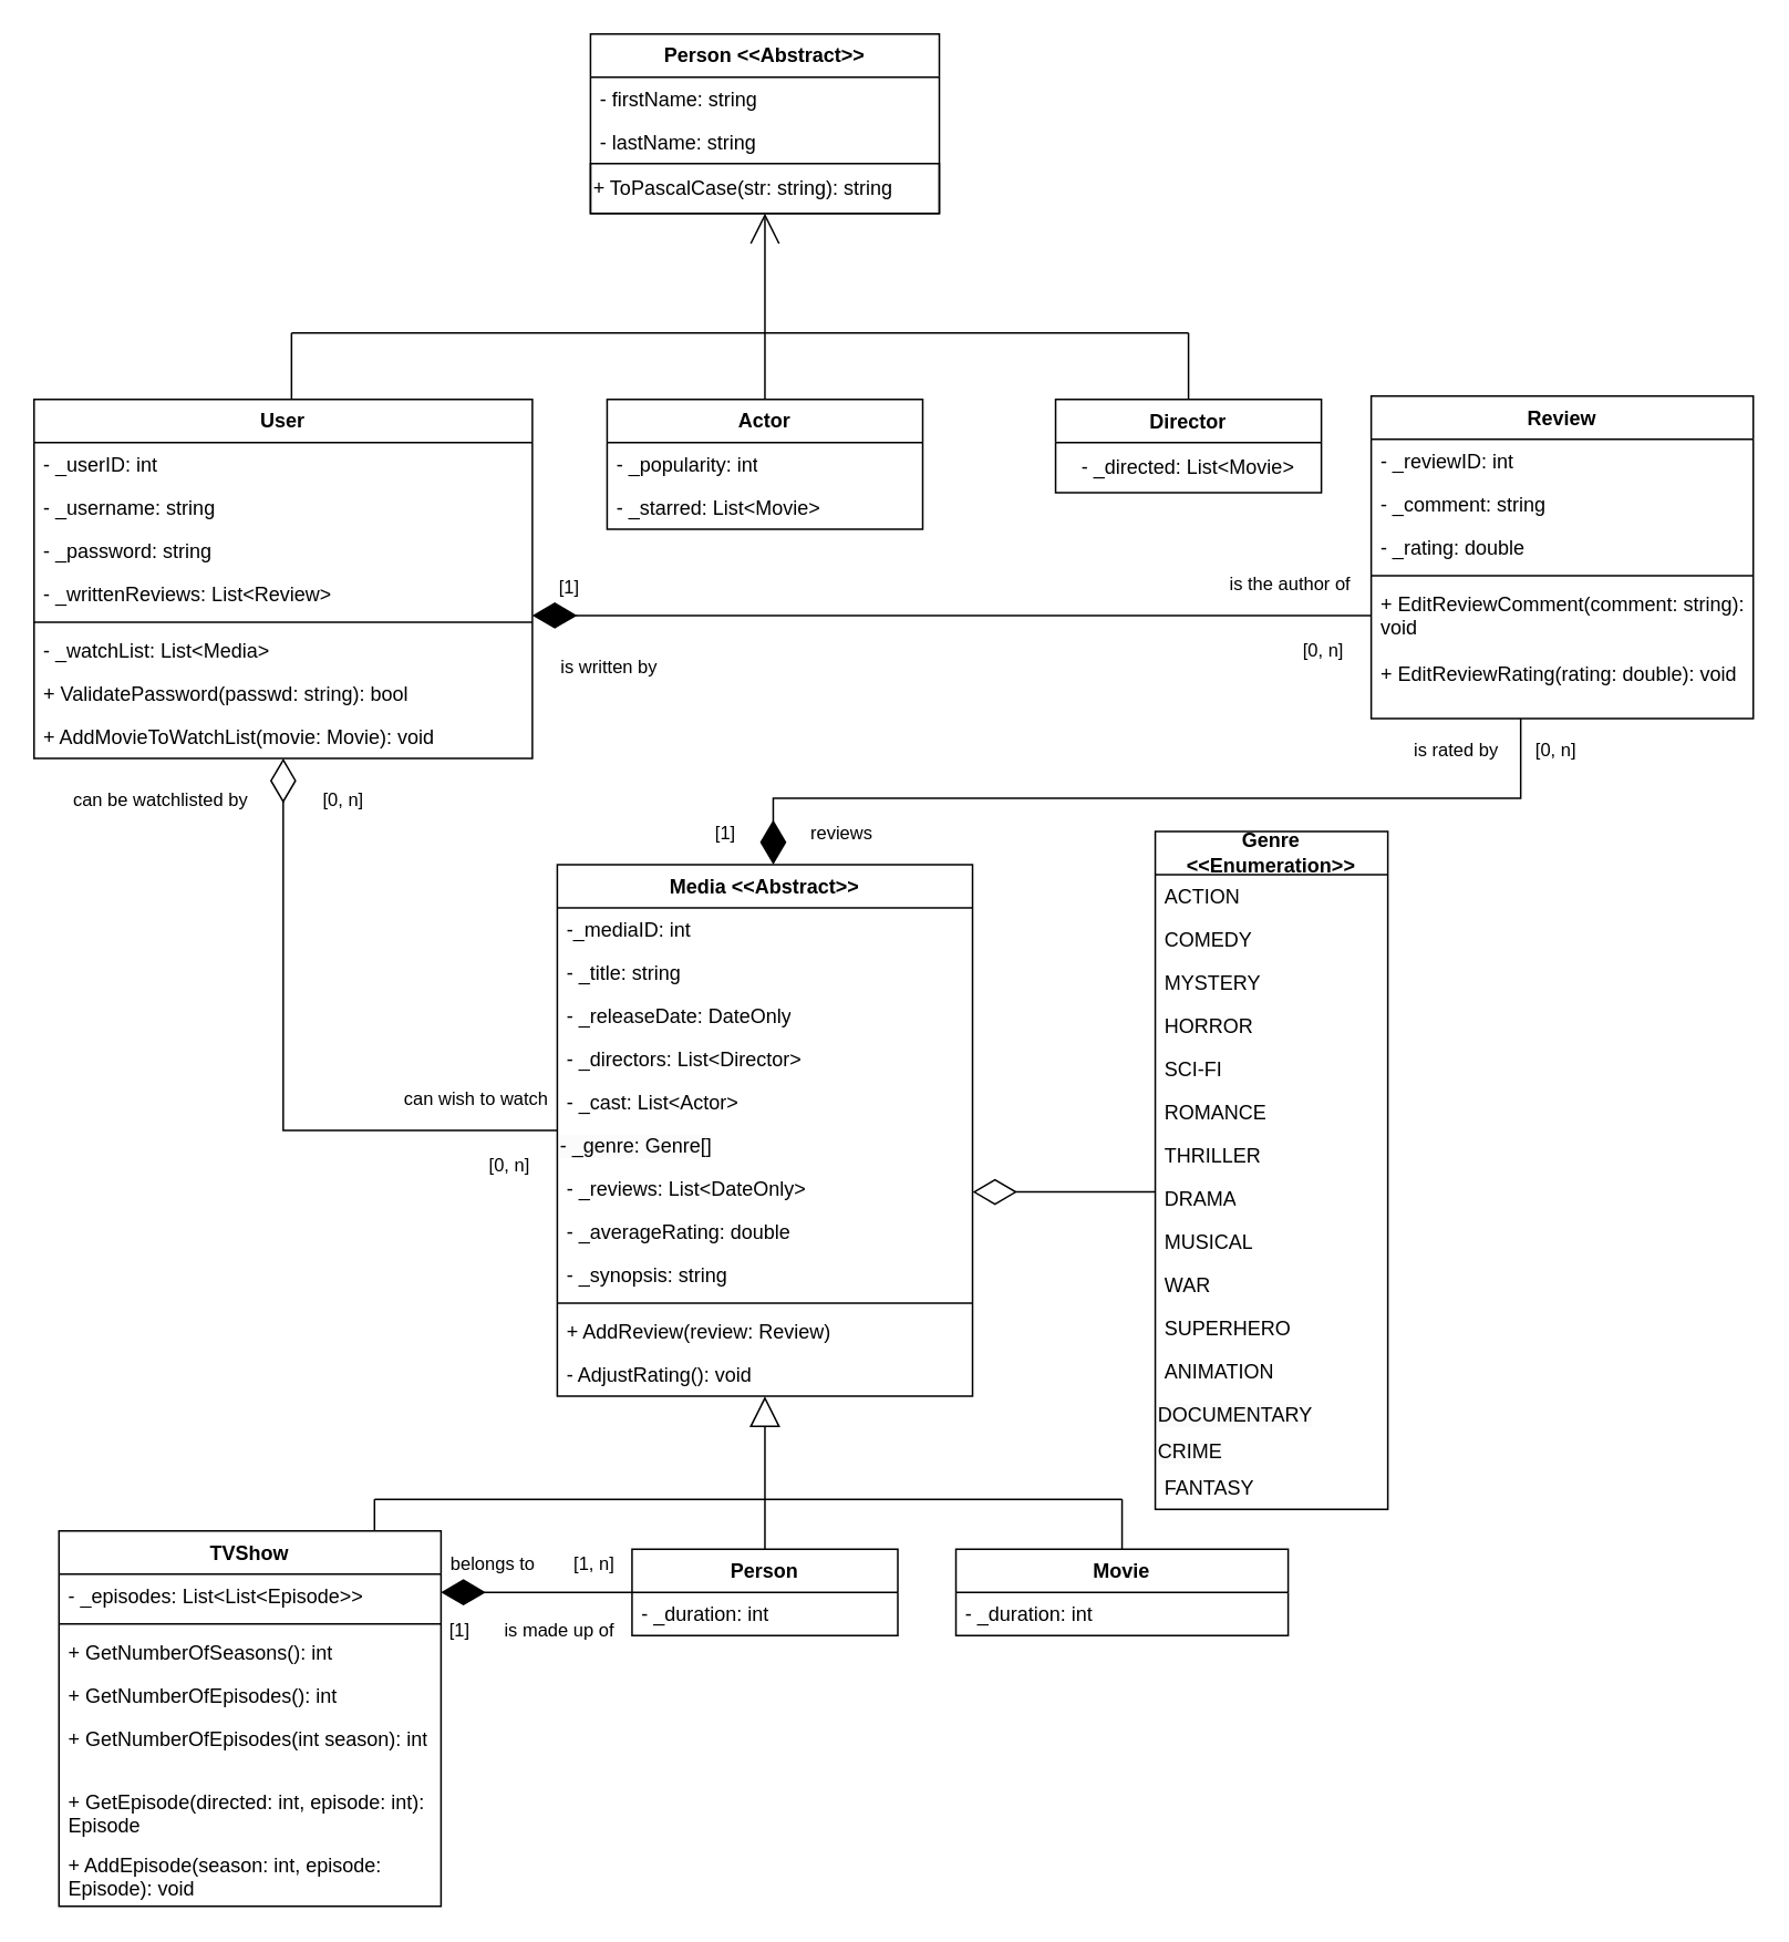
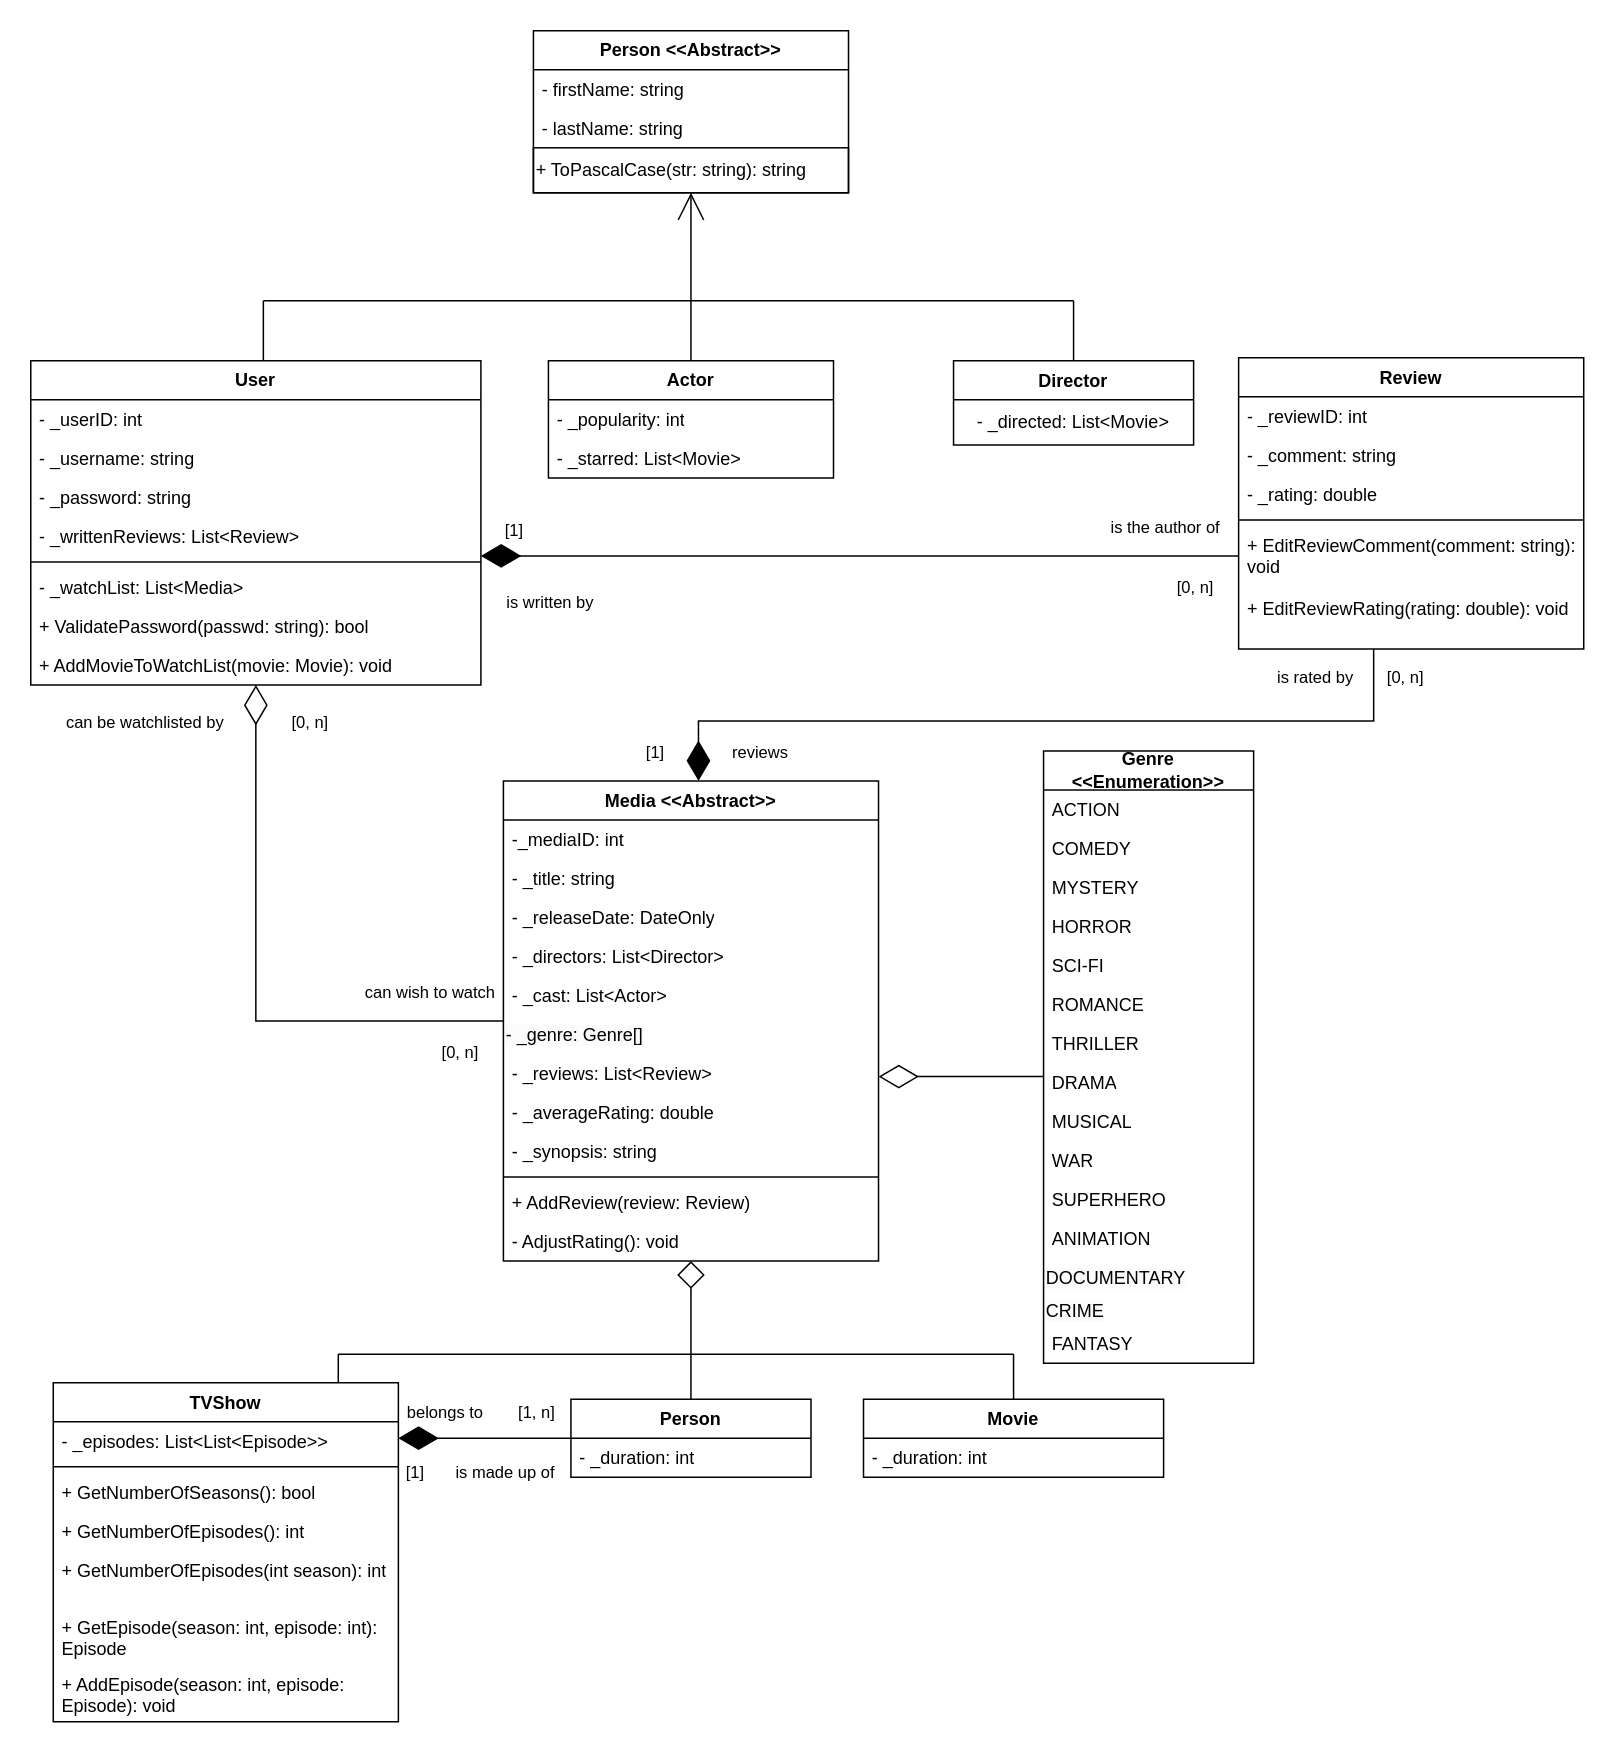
- <mxCell id="37" value="- _reviews: List&amp;lt;DateOnly&amp;gt;" style="text;strokeColor=none;fillColor=none;align=left;verticalAlign=top;spacingLeft=4;spacingRight=4;overflow=hidden;rotatable=0;points=[[0,0.5],[1,0.5]];portConstraint=eastwest;whiteSpace=wrap;html=1;" parent="30" vertex="1"><mxGeometry y="182" width="250" height="26" as="geometry" /></mxCell>
+ <mxCell id="37" value="- _reviews: List&amp;lt;Review&amp;gt;" style="text;strokeColor=none;fillColor=none;align=left;verticalAlign=top;spacingLeft=4;spacingRight=4;overflow=hidden;rotatable=0;points=[[0,0.5],[1,0.5]];portConstraint=eastwest;whiteSpace=wrap;html=1;" parent="30" vertex="1"><mxGeometry y="182" width="250" height="26" as="geometry" /></mxCell>
- <mxCell id="67" value="" style="edgeStyle=none;curved=1;rounded=0;orthogonalLoop=1;jettySize=auto;html=1;fontSize=12;startSize=8;endSize=16;endArrow=block;endFill=0;" parent="1" source="68" target="42" edge="1"><mxGeometry relative="1" as="geometry" /></mxCell>
+ <mxCell id="67" value="" style="edgeStyle=none;curved=1;rounded=0;orthogonalLoop=1;jettySize=auto;html=1;fontSize=12;startSize=8;endSize=16;endArrow=diamond;endFill=0;" parent="1" source="68" target="42" edge="1"><mxGeometry relative="1" as="geometry" /></mxCell>
- <mxCell id="62" value="+ GetNumberOfSeasons(): int" style="text;strokeColor=none;fillColor=none;align=left;verticalAlign=top;spacingLeft=4;spacingRight=4;overflow=hidden;rotatable=0;points=[[0,0.5],[1,0.5]];portConstraint=eastwest;whiteSpace=wrap;html=1;" parent="59" vertex="1"><mxGeometry y="60" width="230" height="26" as="geometry" /></mxCell>
+ <mxCell id="62" value="+ GetNumberOfSeasons(): bool" style="text;strokeColor=none;fillColor=none;align=left;verticalAlign=top;spacingLeft=4;spacingRight=4;overflow=hidden;rotatable=0;points=[[0,0.5],[1,0.5]];portConstraint=eastwest;whiteSpace=wrap;html=1;" parent="59" vertex="1"><mxGeometry y="60" width="230" height="26" as="geometry" /></mxCell>
- <mxCell id="65" value="+ GetEpisode(directed: int, episode: int): Episode" style="text;strokeColor=none;fillColor=none;align=left;verticalAlign=top;spacingLeft=4;spacingRight=4;overflow=hidden;rotatable=0;points=[[0,0.5],[1,0.5]];portConstraint=eastwest;whiteSpace=wrap;html=1;" parent="59" vertex="1"><mxGeometry y="150" width="230" height="38" as="geometry" /></mxCell>
+ <mxCell id="65" value="+ GetEpisode(season: int, episode: int): Episode" style="text;strokeColor=none;fillColor=none;align=left;verticalAlign=top;spacingLeft=4;spacingRight=4;overflow=hidden;rotatable=0;points=[[0,0.5],[1,0.5]];portConstraint=eastwest;whiteSpace=wrap;html=1;" parent="59" vertex="1"><mxGeometry y="150" width="230" height="38" as="geometry" /></mxCell>
